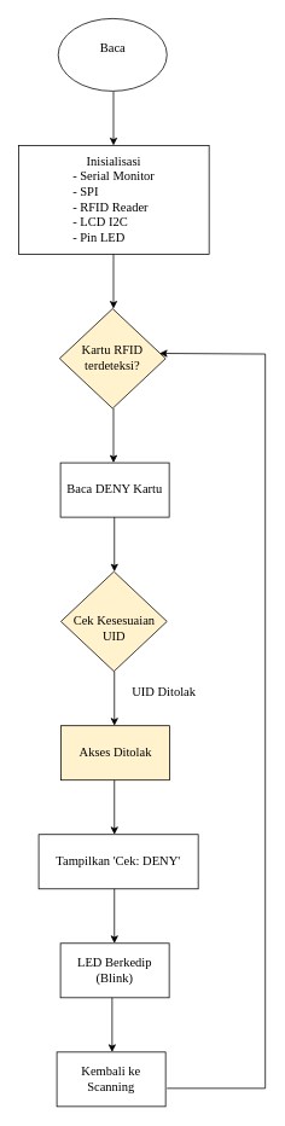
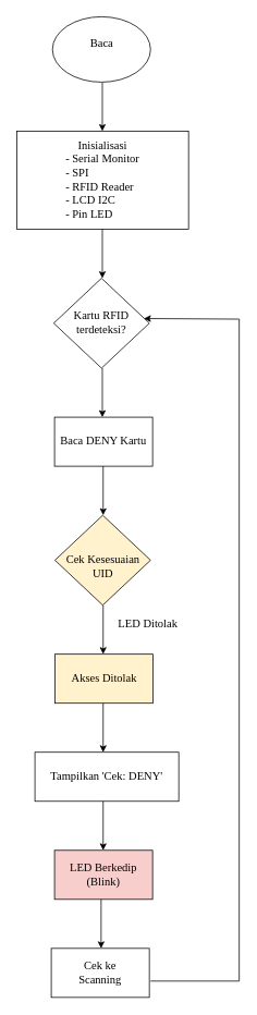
- <mxCell id="5" value="&lt;font face=&quot;Comic Sans MS&quot;&gt;&lt;span style=&quot;font-size: 14px;&quot;&gt;Kartu RFID terdeteksi?&lt;/span&gt;&lt;/font&gt;" style="rhombus;whiteSpace=wrap;html=1;fillColor=#fff2cc;" vertex="1" parent="1"><mxGeometry x="65" y="340" width="117" height="110" as="geometry" /></mxCell>
+ <mxCell id="5" value="&lt;font face=&quot;Comic Sans MS&quot;&gt;&lt;span style=&quot;font-size: 14px;&quot;&gt;Kartu RFID terdeteksi?&lt;/span&gt;&lt;/font&gt;" style="rhombus;whiteSpace=wrap;html=1;" vertex="1" parent="1"><mxGeometry x="65" y="340" width="117" height="110" as="geometry" /></mxCell>
- <mxCell id="11" value="&lt;font style=&quot;font-size: 14px;&quot; face=&quot;Comic Sans MS&quot;&gt;UID Ditolak&lt;/font&gt;" style="text;html=1;align=center;verticalAlign=middle;resizable=0;points=[];autosize=1;strokeColor=none;fillColor=none;" vertex="1" parent="1"><mxGeometry x="130" y="748" width="100" height="30" as="geometry" /></mxCell>
+ <mxCell id="11" value="&lt;font style=&quot;font-size: 14px;&quot; face=&quot;Comic Sans MS&quot;&gt;LED Ditolak&lt;/font&gt;" style="text;html=1;align=center;verticalAlign=middle;resizable=0;points=[];autosize=1;strokeColor=none;fillColor=none;" vertex="1" parent="1"><mxGeometry x="130" y="748" width="100" height="30" as="geometry" /></mxCell>
- <mxCell id="16" value="&lt;font face=&quot;Comic Sans MS&quot;&gt;&lt;span style=&quot;font-size: 14px;&quot;&gt;LED Berkedip (Blink)&lt;/span&gt;&lt;/font&gt;" style="rounded=0;whiteSpace=wrap;html=1;" vertex="1" parent="1"><mxGeometry x="66" y="1040" width="120" height="60" as="geometry" /></mxCell>
+ <mxCell id="16" value="&lt;font face=&quot;Comic Sans MS&quot;&gt;&lt;span style=&quot;font-size: 14px;&quot;&gt;LED Berkedip (Blink)&lt;/span&gt;&lt;/font&gt;" style="rounded=0;whiteSpace=wrap;html=1;fillColor=#f8cecc;" vertex="1" parent="1"><mxGeometry x="66" y="1040" width="120" height="60" as="geometry" /></mxCell>
- <mxCell id="18" value="&lt;font face=&quot;Comic Sans MS&quot;&gt;&lt;span style=&quot;font-size: 14px;&quot;&gt;Kembali ke&lt;/span&gt;&lt;/font&gt;&lt;div&gt;&lt;font face=&quot;Comic Sans MS&quot;&gt;&lt;span style=&quot;font-size: 14px;&quot;&gt;Scanning&lt;/span&gt;&lt;/font&gt;&lt;/div&gt;" style="rounded=0;whiteSpace=wrap;html=1;" vertex="1" parent="1"><mxGeometry x="62" y="1160" width="120" height="60" as="geometry" /></mxCell>
+ <mxCell id="18" value="&lt;font face=&quot;Comic Sans MS&quot;&gt;&lt;span style=&quot;font-size: 14px;&quot;&gt;Cek ke&lt;/span&gt;&lt;/font&gt;&lt;div&gt;&lt;font face=&quot;Comic Sans MS&quot;&gt;&lt;span style=&quot;font-size: 14px;&quot;&gt;Scanning&lt;/span&gt;&lt;/font&gt;&lt;/div&gt;" style="rounded=0;whiteSpace=wrap;html=1;" vertex="1" parent="1"><mxGeometry x="62" y="1160" width="120" height="60" as="geometry" /></mxCell>
